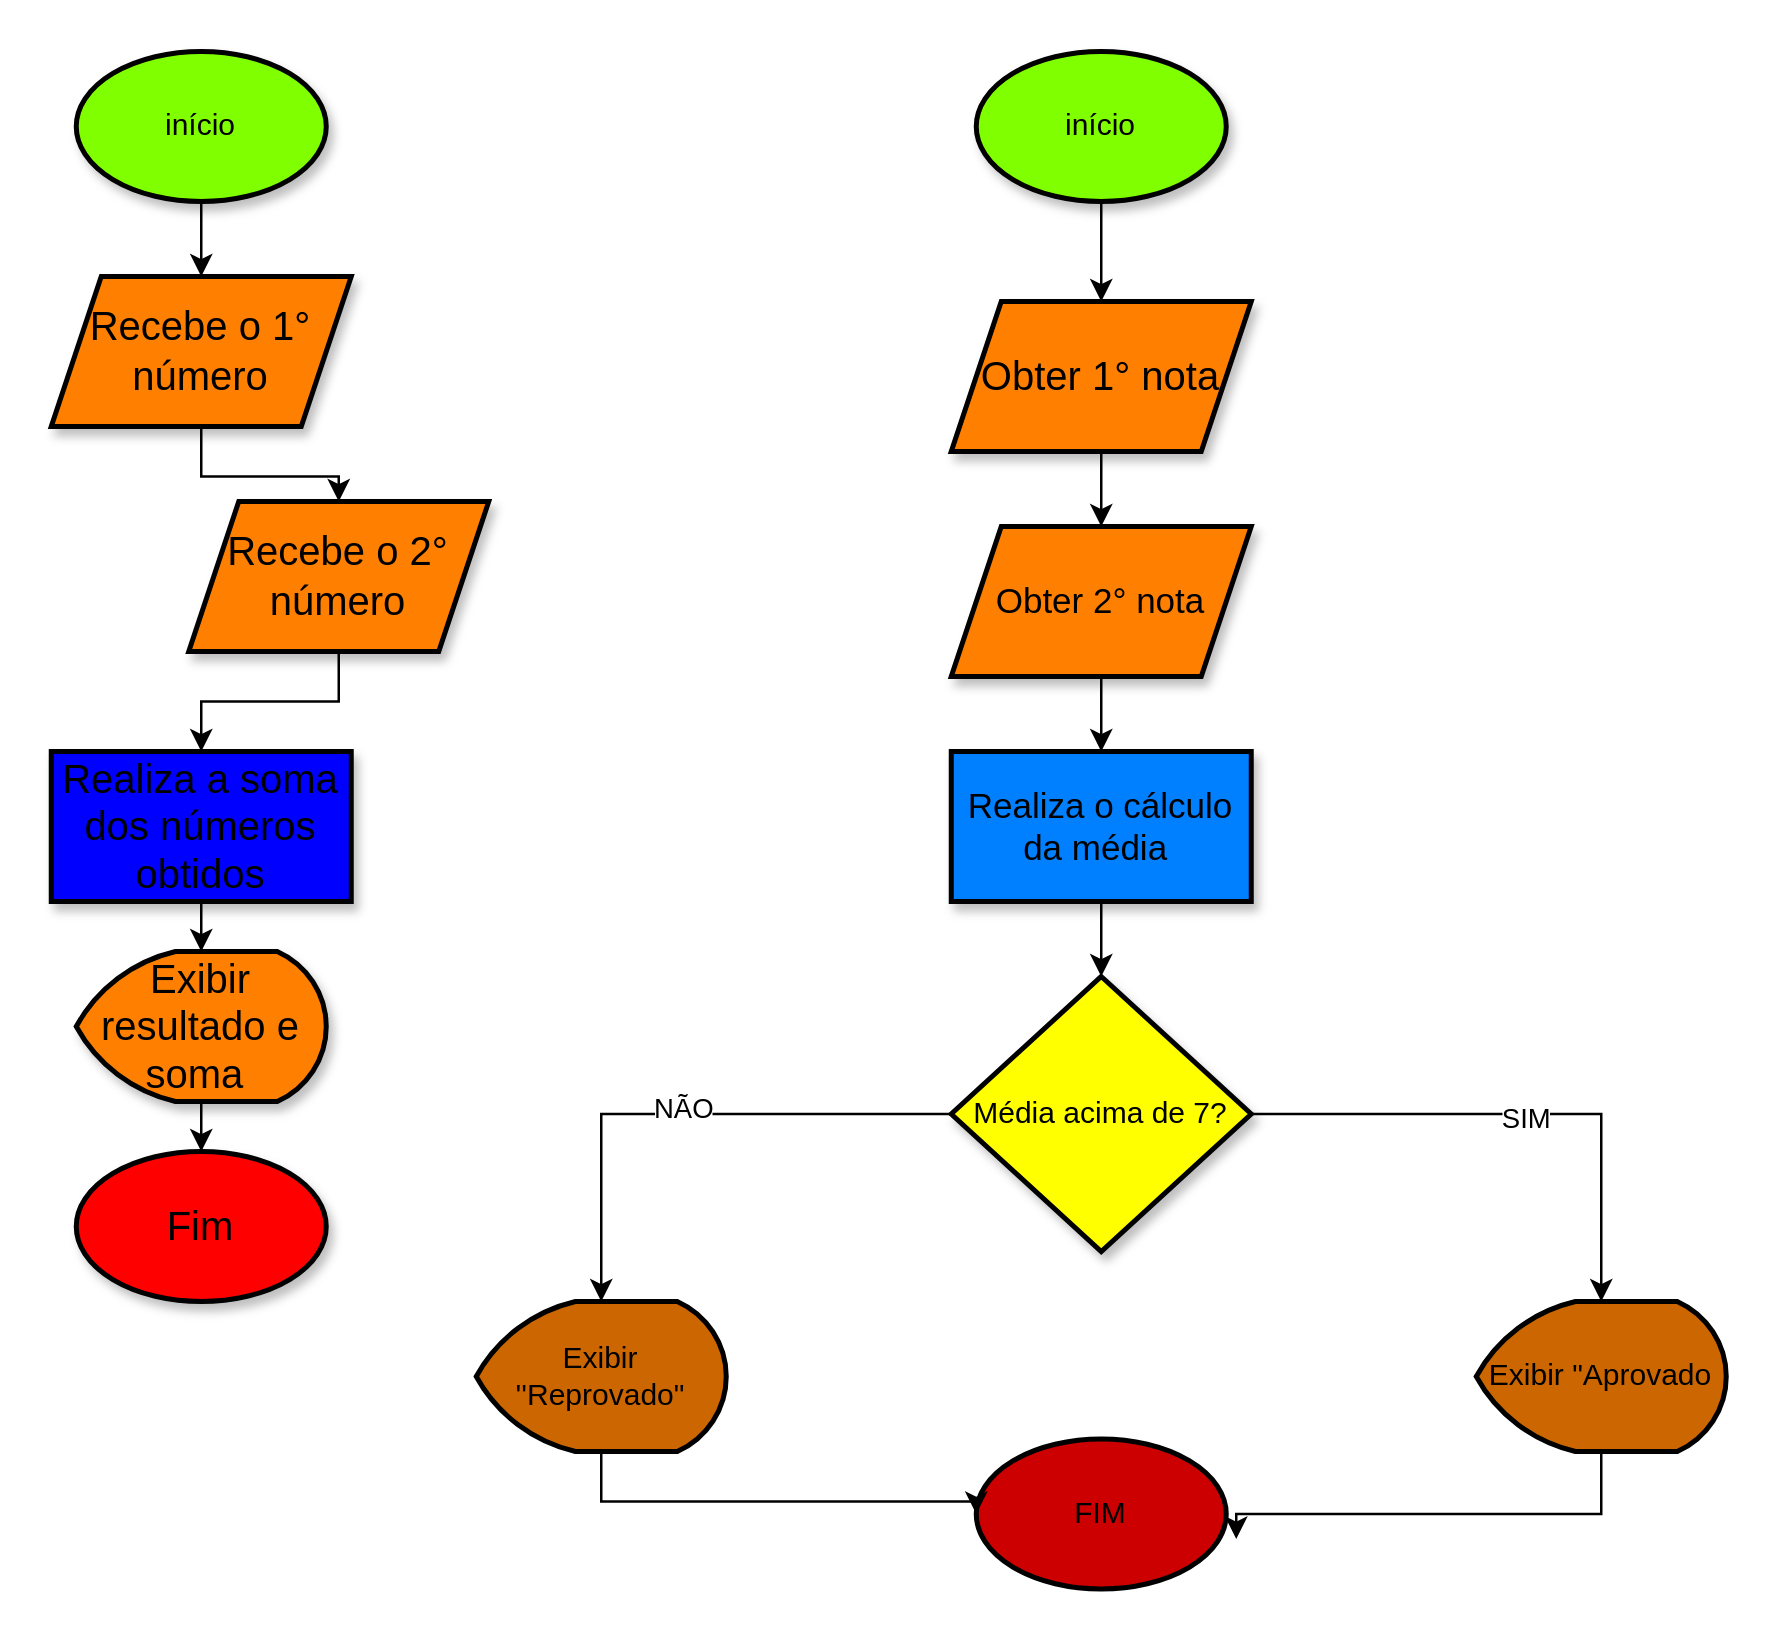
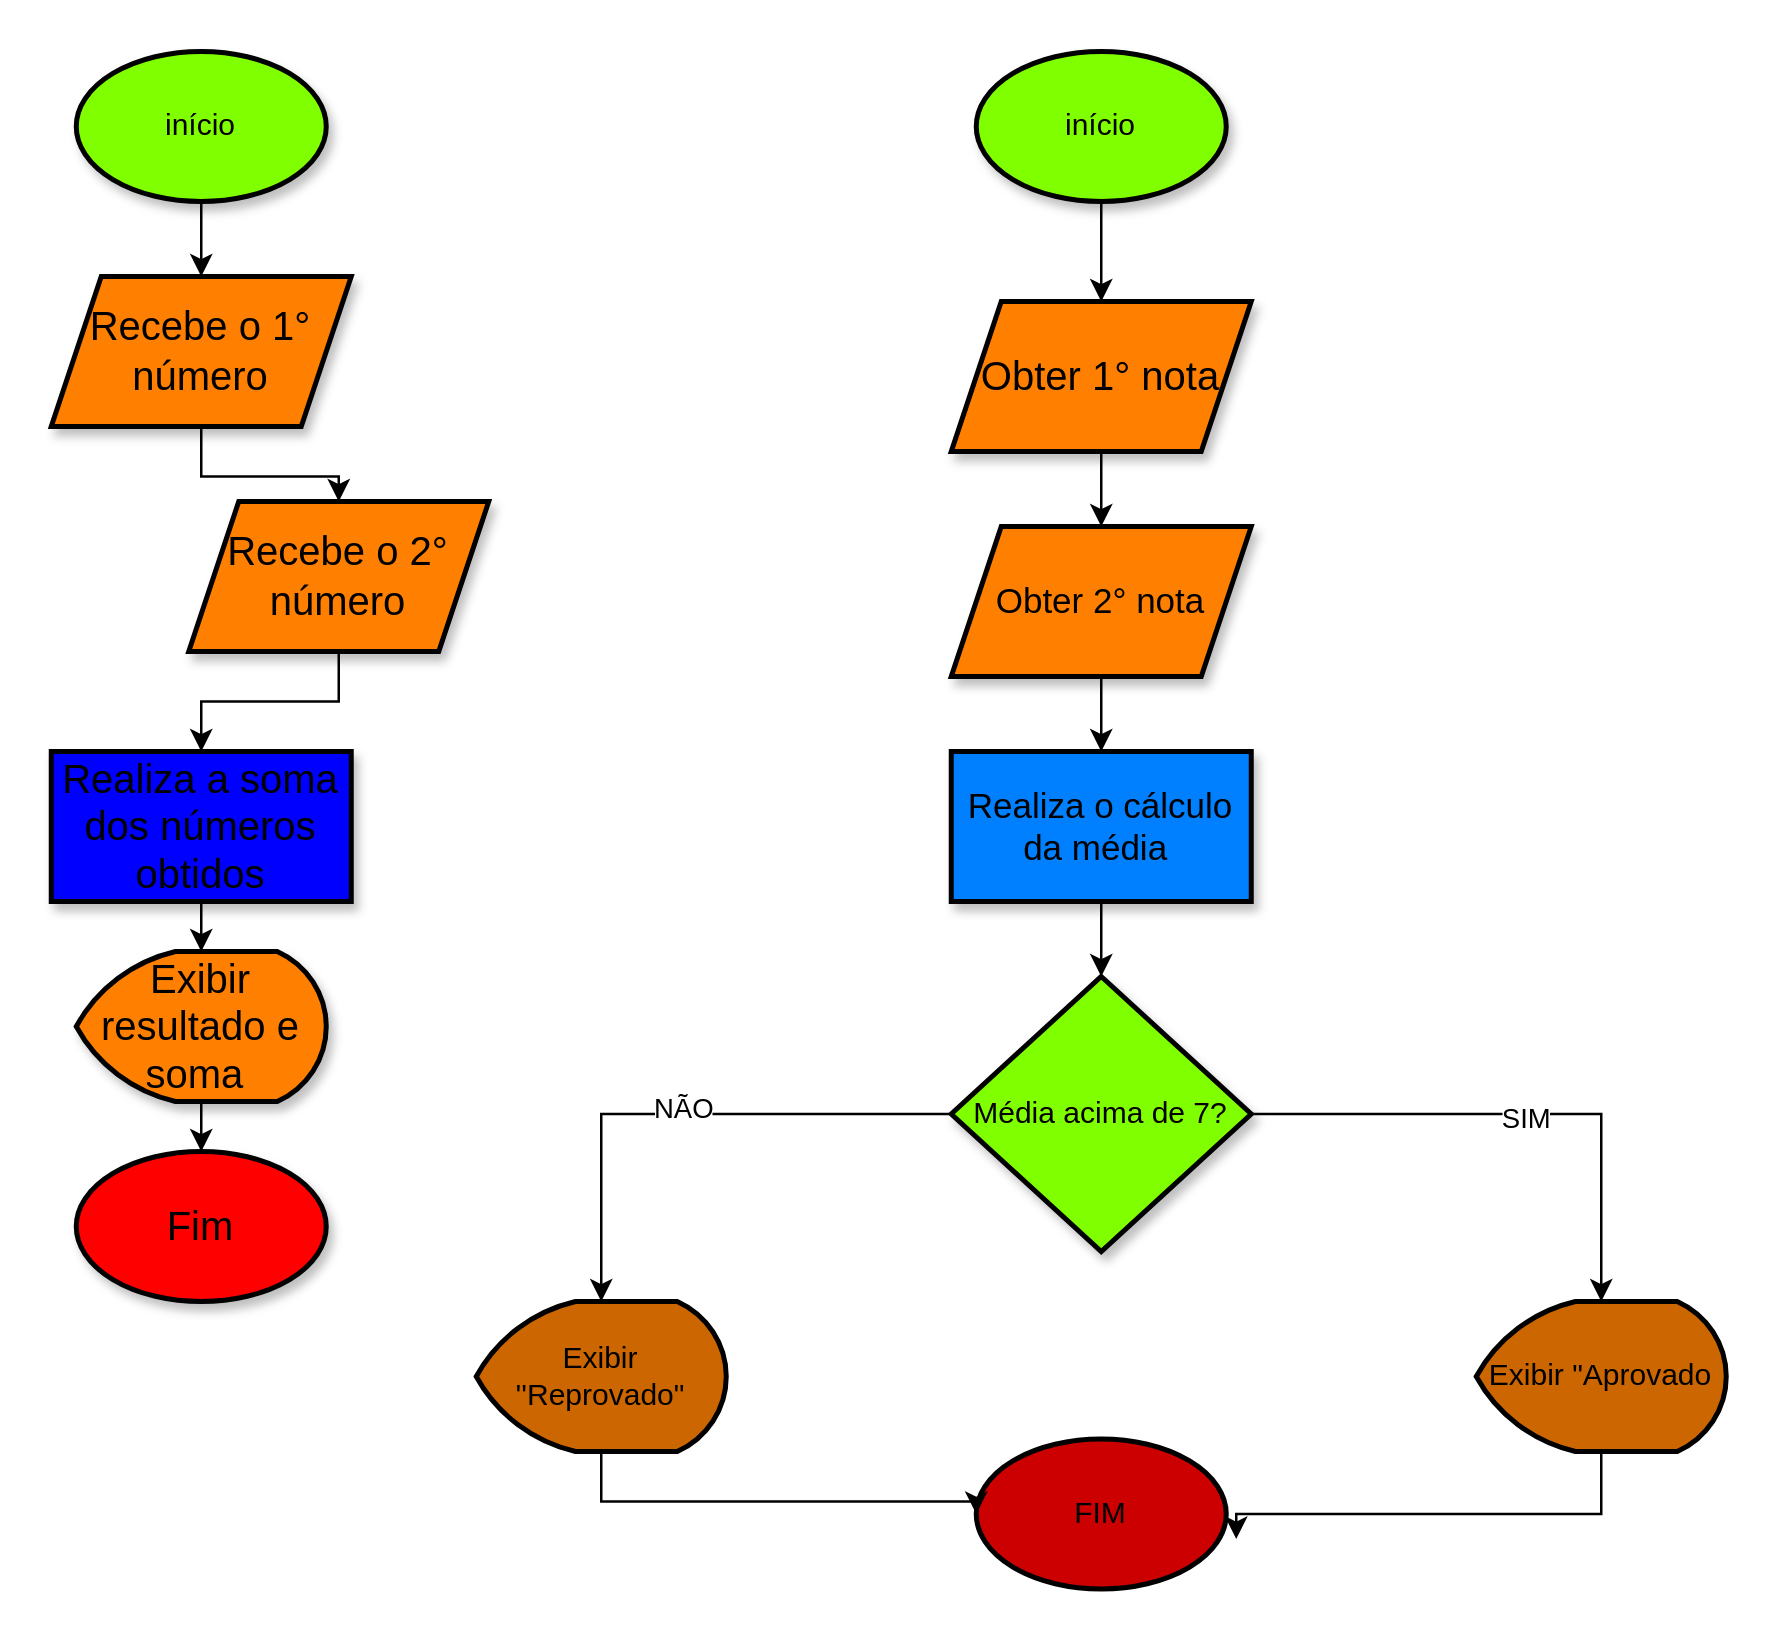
- <mxCell id="25" value="Média acima de 7?" style="rhombus;whiteSpace=wrap;html=1;fillColor=#FFFF00;strokeWidth=2;shadow=1;" vertex="1" parent="1"><mxGeometry x="380" y="390" width="120" height="110" as="geometry" /></mxCell>
+ <mxCell id="25" value="Média acima de 7?" style="rhombus;whiteSpace=wrap;html=1;fillColor=#80ff00;strokeWidth=2;shadow=1;" vertex="1" parent="1"><mxGeometry x="380" y="390" width="120" height="110" as="geometry" /></mxCell>
